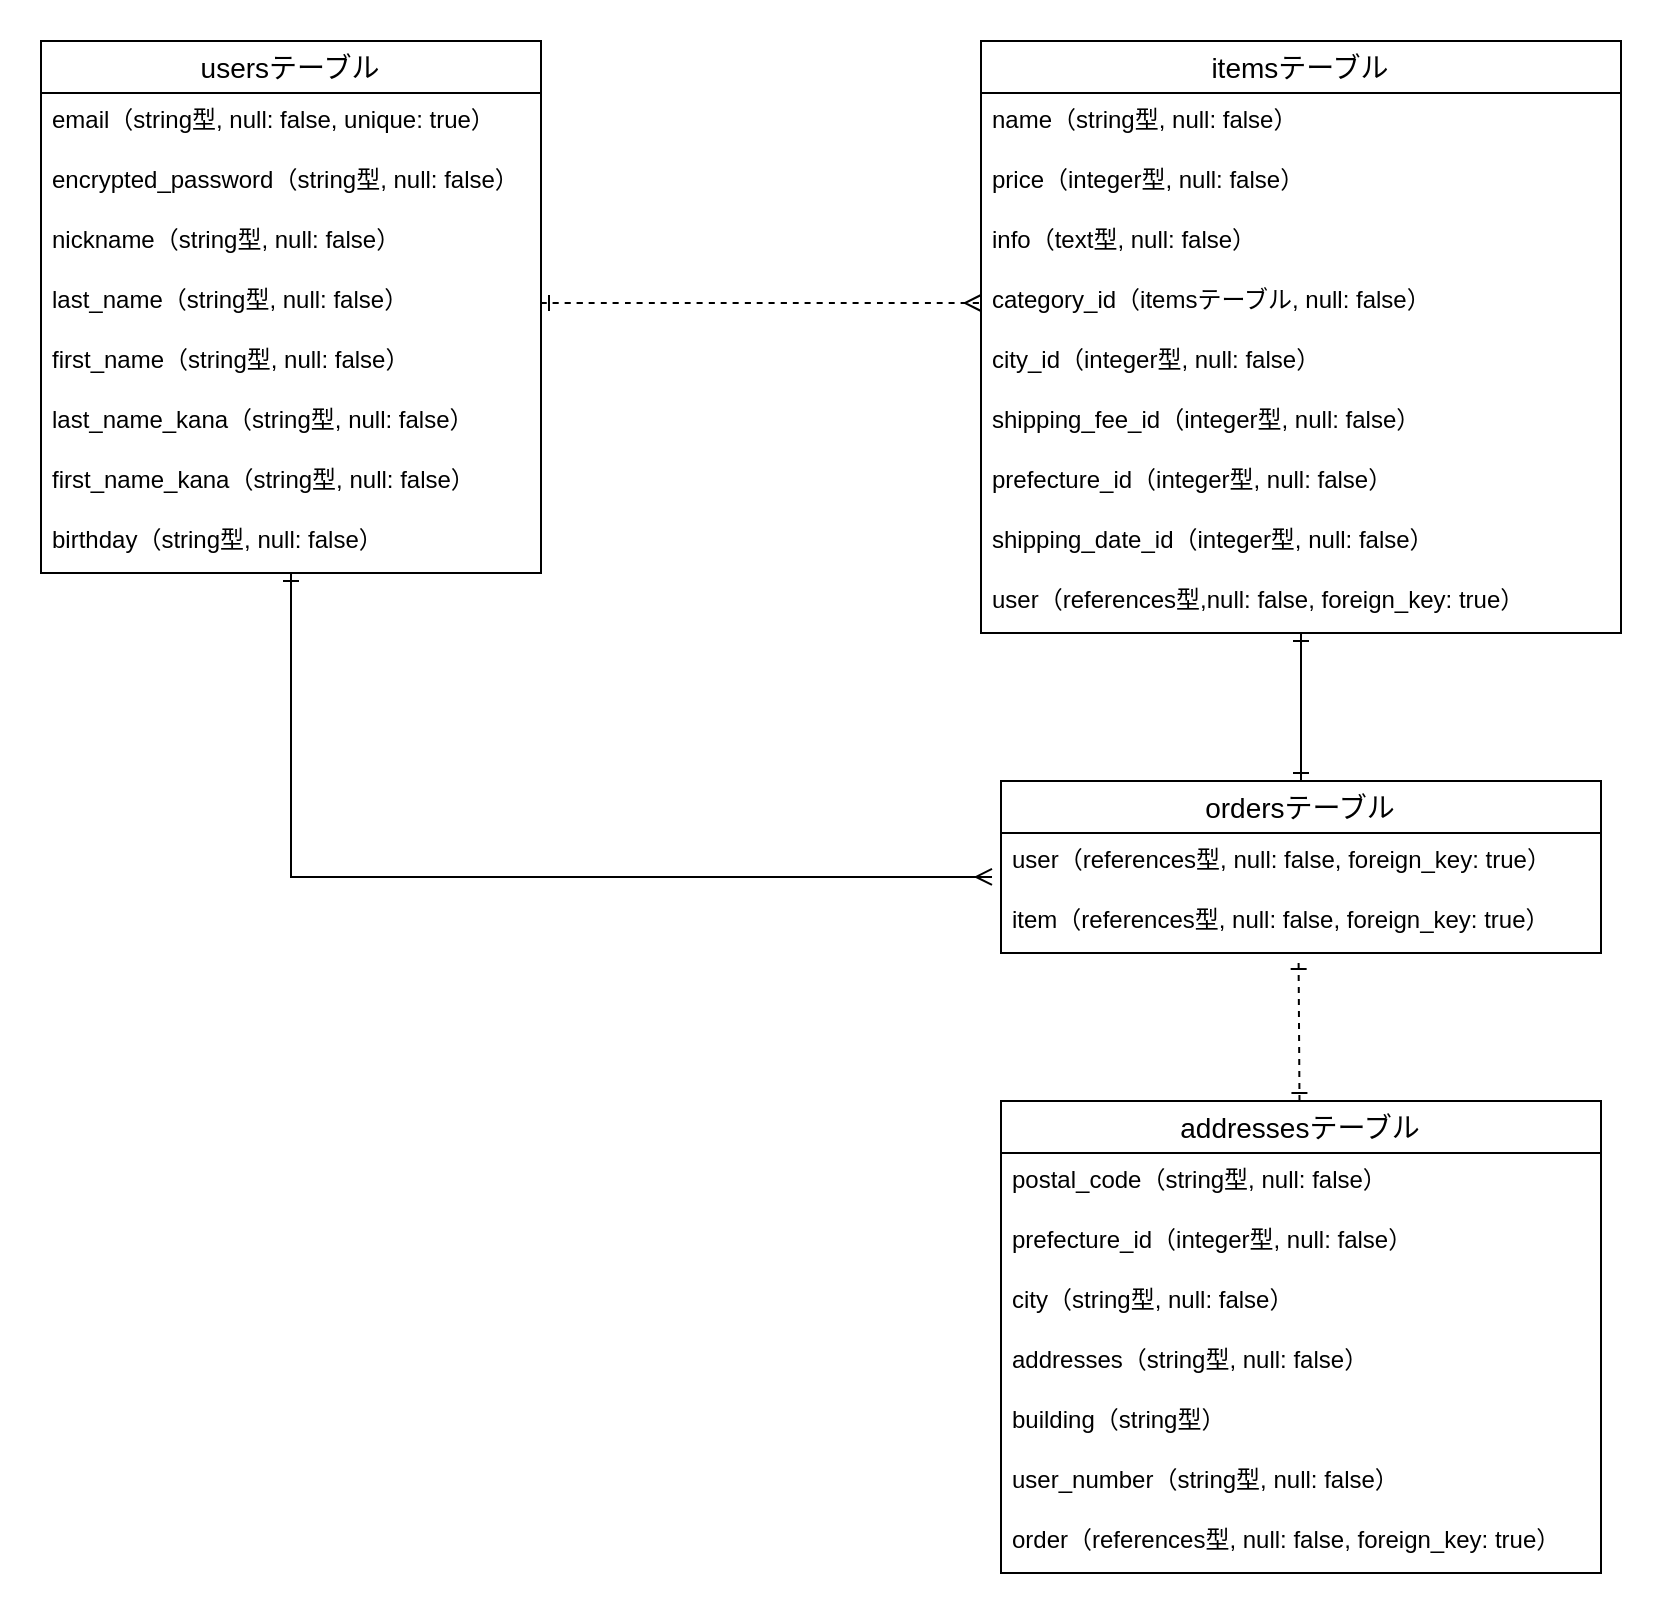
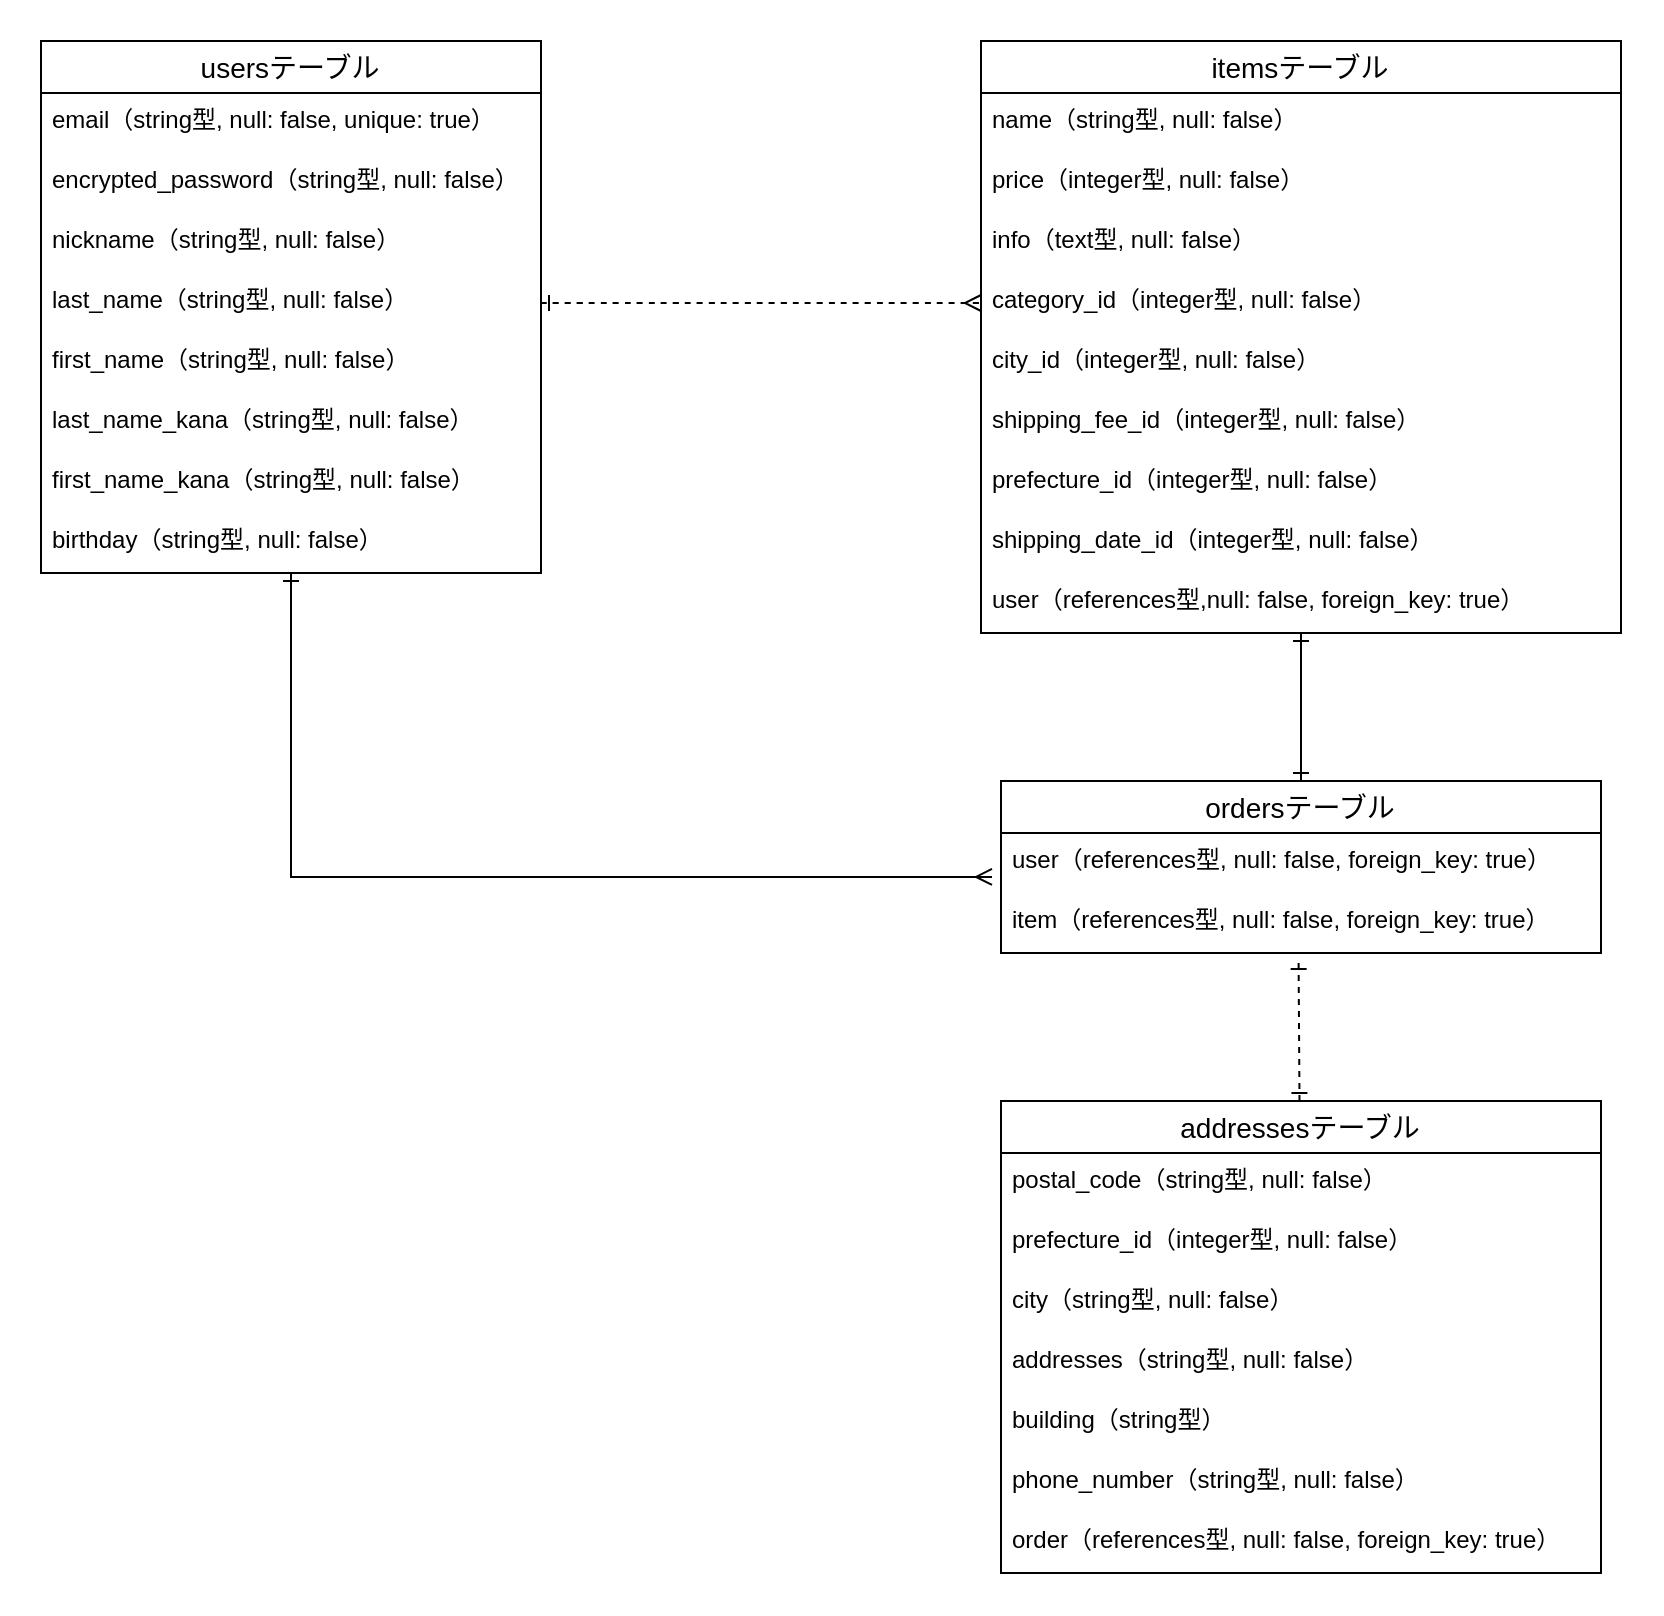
- <mxCell id="15" value="category_id（itemsテーブル, null: false）" style="text;strokeColor=none;fillColor=none;spacingLeft=4;spacingRight=4;overflow=hidden;rotatable=0;points=[[0,0.5],[1,0.5]];portConstraint=eastwest;fontSize=12;" parent="11" vertex="1"><mxGeometry y="116" width="320" height="30" as="geometry" /></mxCell>
+ <mxCell id="15" value="category_id（integer型, null: false）" style="text;strokeColor=none;fillColor=none;spacingLeft=4;spacingRight=4;overflow=hidden;rotatable=0;points=[[0,0.5],[1,0.5]];portConstraint=eastwest;fontSize=12;" parent="11" vertex="1"><mxGeometry y="116" width="320" height="30" as="geometry" /></mxCell>
- <mxCell id="32" value="user_number（string型, null: false）" style="text;strokeColor=none;fillColor=none;spacingLeft=4;spacingRight=4;overflow=hidden;rotatable=0;points=[[0,0.5],[1,0.5]];portConstraint=eastwest;fontSize=12;" parent="26" vertex="1"><mxGeometry y="176" width="300" height="30" as="geometry" /></mxCell>
+ <mxCell id="32" value="phone_number（string型, null: false）" style="text;strokeColor=none;fillColor=none;spacingLeft=4;spacingRight=4;overflow=hidden;rotatable=0;points=[[0,0.5],[1,0.5]];portConstraint=eastwest;fontSize=12;" parent="26" vertex="1"><mxGeometry y="176" width="300" height="30" as="geometry" /></mxCell>
